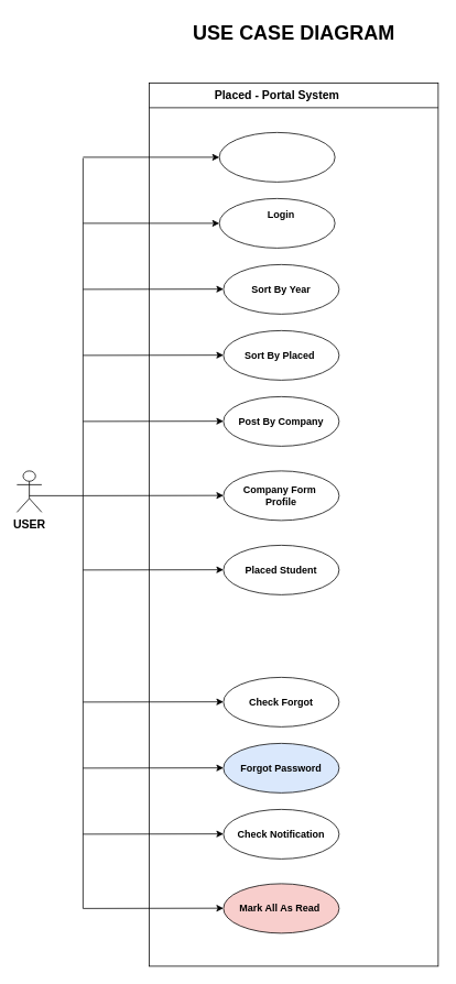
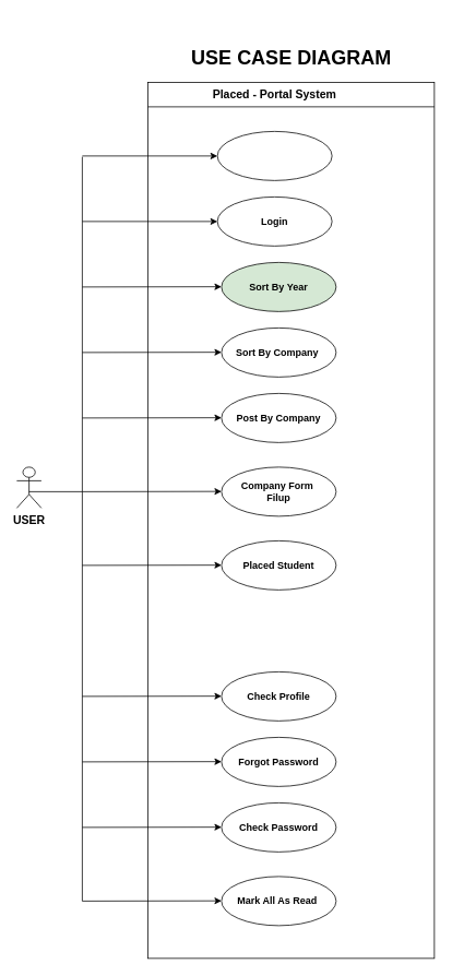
- <mxCell id="31" value="&lt;b&gt;&lt;font style=&quot;font-size: 24px;&quot;&gt;USE CASE DIAGRAM&lt;/font&gt;&lt;/b&gt;" style="text;html=1;align=center;verticalAlign=middle;resizable=0;points=[];autosize=1;strokeColor=none;fillColor=none;" parent="1" vertex="1"><mxGeometry x="220" y="20" width="270" height="40" as="geometry" /></mxCell>
+ <mxCell id="31" value="&lt;b&gt;&lt;font style=&quot;font-size: 24px;&quot;&gt;USE CASE DIAGRAM&lt;/font&gt;&lt;/b&gt;" style="text;html=1;align=center;verticalAlign=middle;resizable=0;points=[];autosize=1;strokeColor=none;fillColor=none;" parent="1" vertex="1"><mxGeometry x="220" y="50" width="270" height="40" as="geometry" /></mxCell>
- <mxCell id="16" value="&lt;b&gt;Login&lt;/b&gt;" style="text;html=1;align=center;verticalAlign=middle;whiteSpace=wrap;rounded=0;" parent="1" vertex="1"><mxGeometry x="310" y="245" width="60" height="30" as="geometry" /></mxCell>
+ <mxCell id="16" value="&lt;b&gt;Login&lt;/b&gt;" style="text;html=1;align=center;verticalAlign=middle;whiteSpace=wrap;rounded=0;" parent="1" vertex="1"><mxGeometry x="305" y="255" width="60" height="30" as="geometry" /></mxCell>
- <mxCell id="7" value="&lt;b&gt;Sort By Year&lt;/b&gt;" style="ellipse;whiteSpace=wrap;html=1;" parent="1" vertex="1"><mxGeometry x="270" y="320" width="140" height="60" as="geometry" /></mxCell>
+ <mxCell id="7" value="&lt;b&gt;Sort By Year&lt;/b&gt;" style="ellipse;whiteSpace=wrap;html=1;fillColor=#d5e8d4;" parent="1" vertex="1"><mxGeometry x="270" y="320" width="140" height="60" as="geometry" /></mxCell>
- <mxCell id="6" value="&lt;b&gt;Sort By Placed&amp;nbsp;&lt;/b&gt;" style="ellipse;whiteSpace=wrap;html=1;" parent="1" vertex="1"><mxGeometry x="270" y="400" width="140" height="60" as="geometry" /></mxCell>
+ <mxCell id="6" value="&lt;b&gt;Sort By Company&amp;nbsp;&lt;/b&gt;" style="ellipse;whiteSpace=wrap;html=1;" parent="1" vertex="1"><mxGeometry x="270" y="400" width="140" height="60" as="geometry" /></mxCell>
- <mxCell id="11" value="&lt;b&gt;Company Form&amp;nbsp;&lt;/b&gt;&lt;div&gt;&lt;b&gt;Profile&lt;/b&gt;&lt;/div&gt;" style="ellipse;whiteSpace=wrap;html=1;" parent="1" vertex="1"><mxGeometry x="270" y="570" width="140" height="60" as="geometry" /></mxCell>
+ <mxCell id="11" value="&lt;b&gt;Company Form&amp;nbsp;&lt;/b&gt;&lt;div&gt;&lt;b&gt;Filup&lt;/b&gt;&lt;/div&gt;" style="ellipse;whiteSpace=wrap;html=1;" parent="1" vertex="1"><mxGeometry x="270" y="570" width="140" height="60" as="geometry" /></mxCell>
- <mxCell id="13" value="&lt;b&gt;Check Forgot&lt;/b&gt;" style="ellipse;whiteSpace=wrap;html=1;" parent="1" vertex="1"><mxGeometry x="270" y="820" width="140" height="60" as="geometry" /></mxCell>
+ <mxCell id="13" value="&lt;b&gt;Check Profile&lt;/b&gt;" style="ellipse;whiteSpace=wrap;html=1;" parent="1" vertex="1"><mxGeometry x="270" y="820" width="140" height="60" as="geometry" /></mxCell>
- <mxCell id="14" value="&lt;b&gt;Forgot Password&lt;/b&gt;" style="ellipse;whiteSpace=wrap;html=1;fillColor=#dae8fc;" parent="1" vertex="1"><mxGeometry x="270" y="900" width="140" height="60" as="geometry" /></mxCell>
+ <mxCell id="14" value="&lt;b&gt;Forgot Password&lt;/b&gt;" style="ellipse;whiteSpace=wrap;html=1;" parent="1" vertex="1"><mxGeometry x="270" y="900" width="140" height="60" as="geometry" /></mxCell>
- <mxCell id="15" value="&lt;b&gt;Check Notification&lt;/b&gt;" style="ellipse;whiteSpace=wrap;html=1;" parent="1" vertex="1"><mxGeometry x="270" y="980" width="140" height="60" as="geometry" /></mxCell>
+ <mxCell id="15" value="&lt;b&gt;Check Password&lt;/b&gt;" style="ellipse;whiteSpace=wrap;html=1;" parent="1" vertex="1"><mxGeometry x="270" y="980" width="140" height="60" as="geometry" /></mxCell>
- <mxCell id="10" value="&lt;b&gt;Mark All As Read&amp;nbsp;&lt;/b&gt;" style="ellipse;whiteSpace=wrap;html=1;fillColor=#f8cecc;" parent="1" vertex="1"><mxGeometry x="270" y="1070" width="140" height="60" as="geometry" /></mxCell>
+ <mxCell id="10" value="&lt;b&gt;Mark All As Read&amp;nbsp;&lt;/b&gt;" style="ellipse;whiteSpace=wrap;html=1;" parent="1" vertex="1"><mxGeometry x="270" y="1070" width="140" height="60" as="geometry" /></mxCell>
